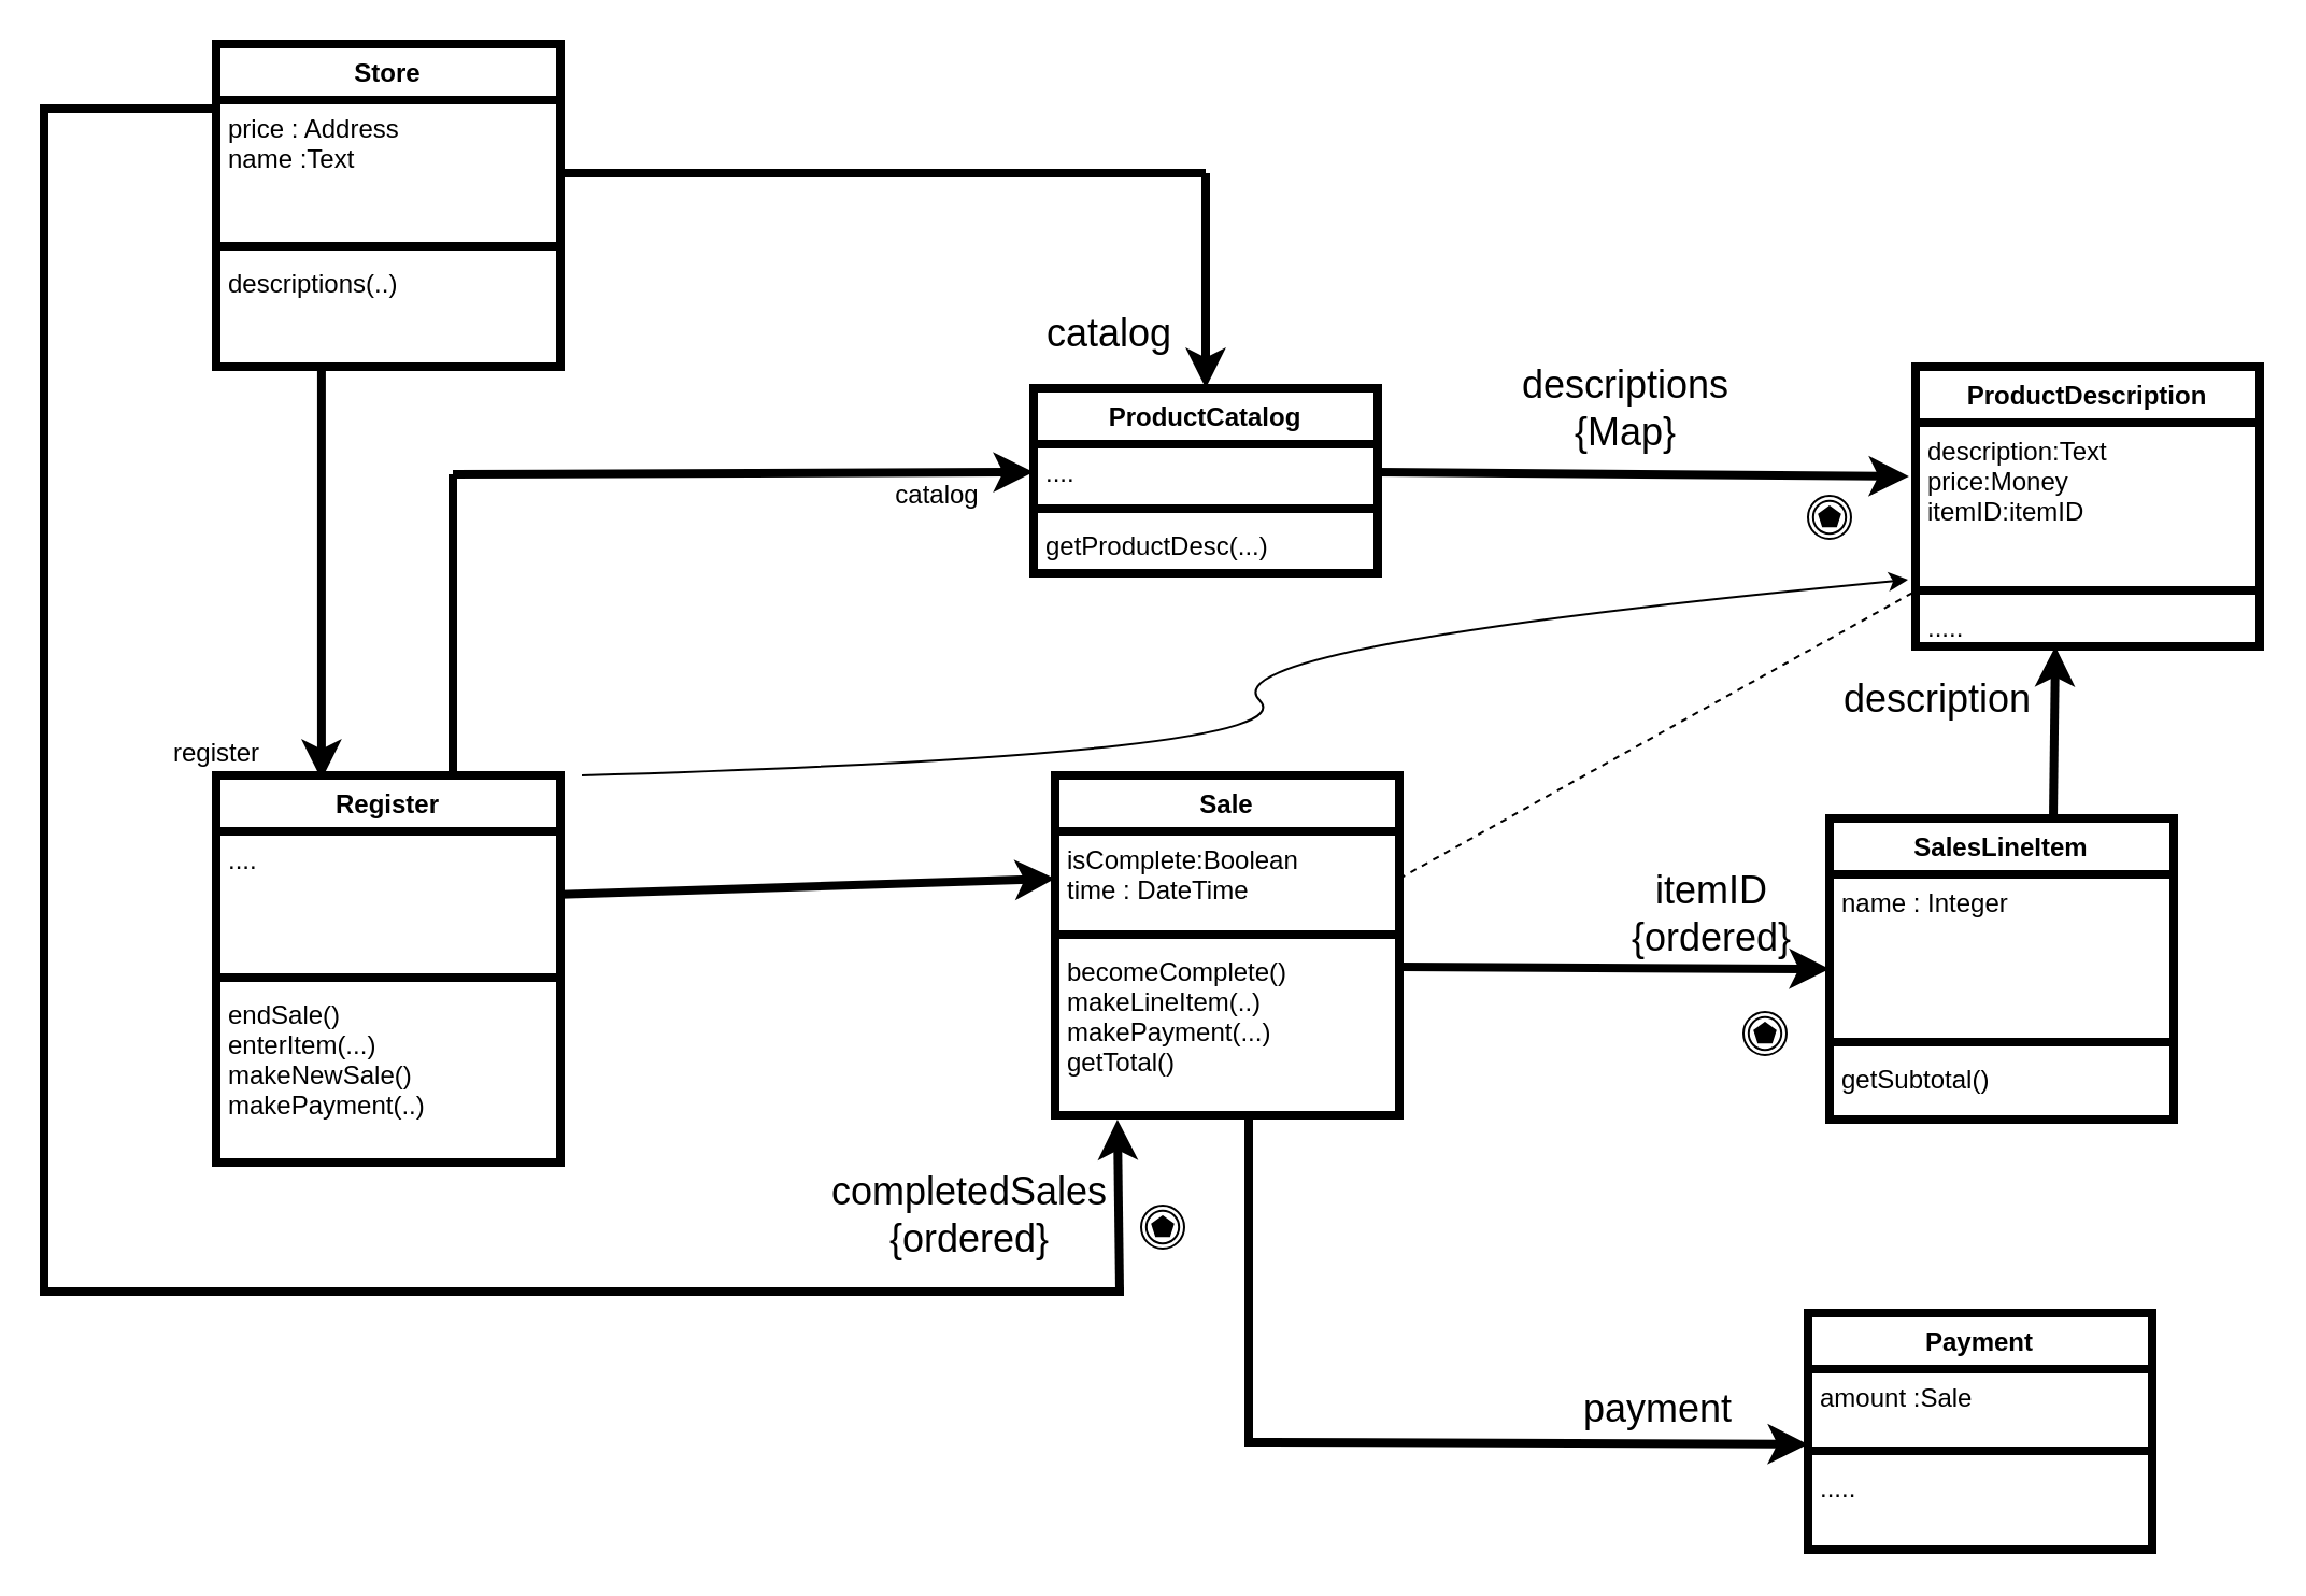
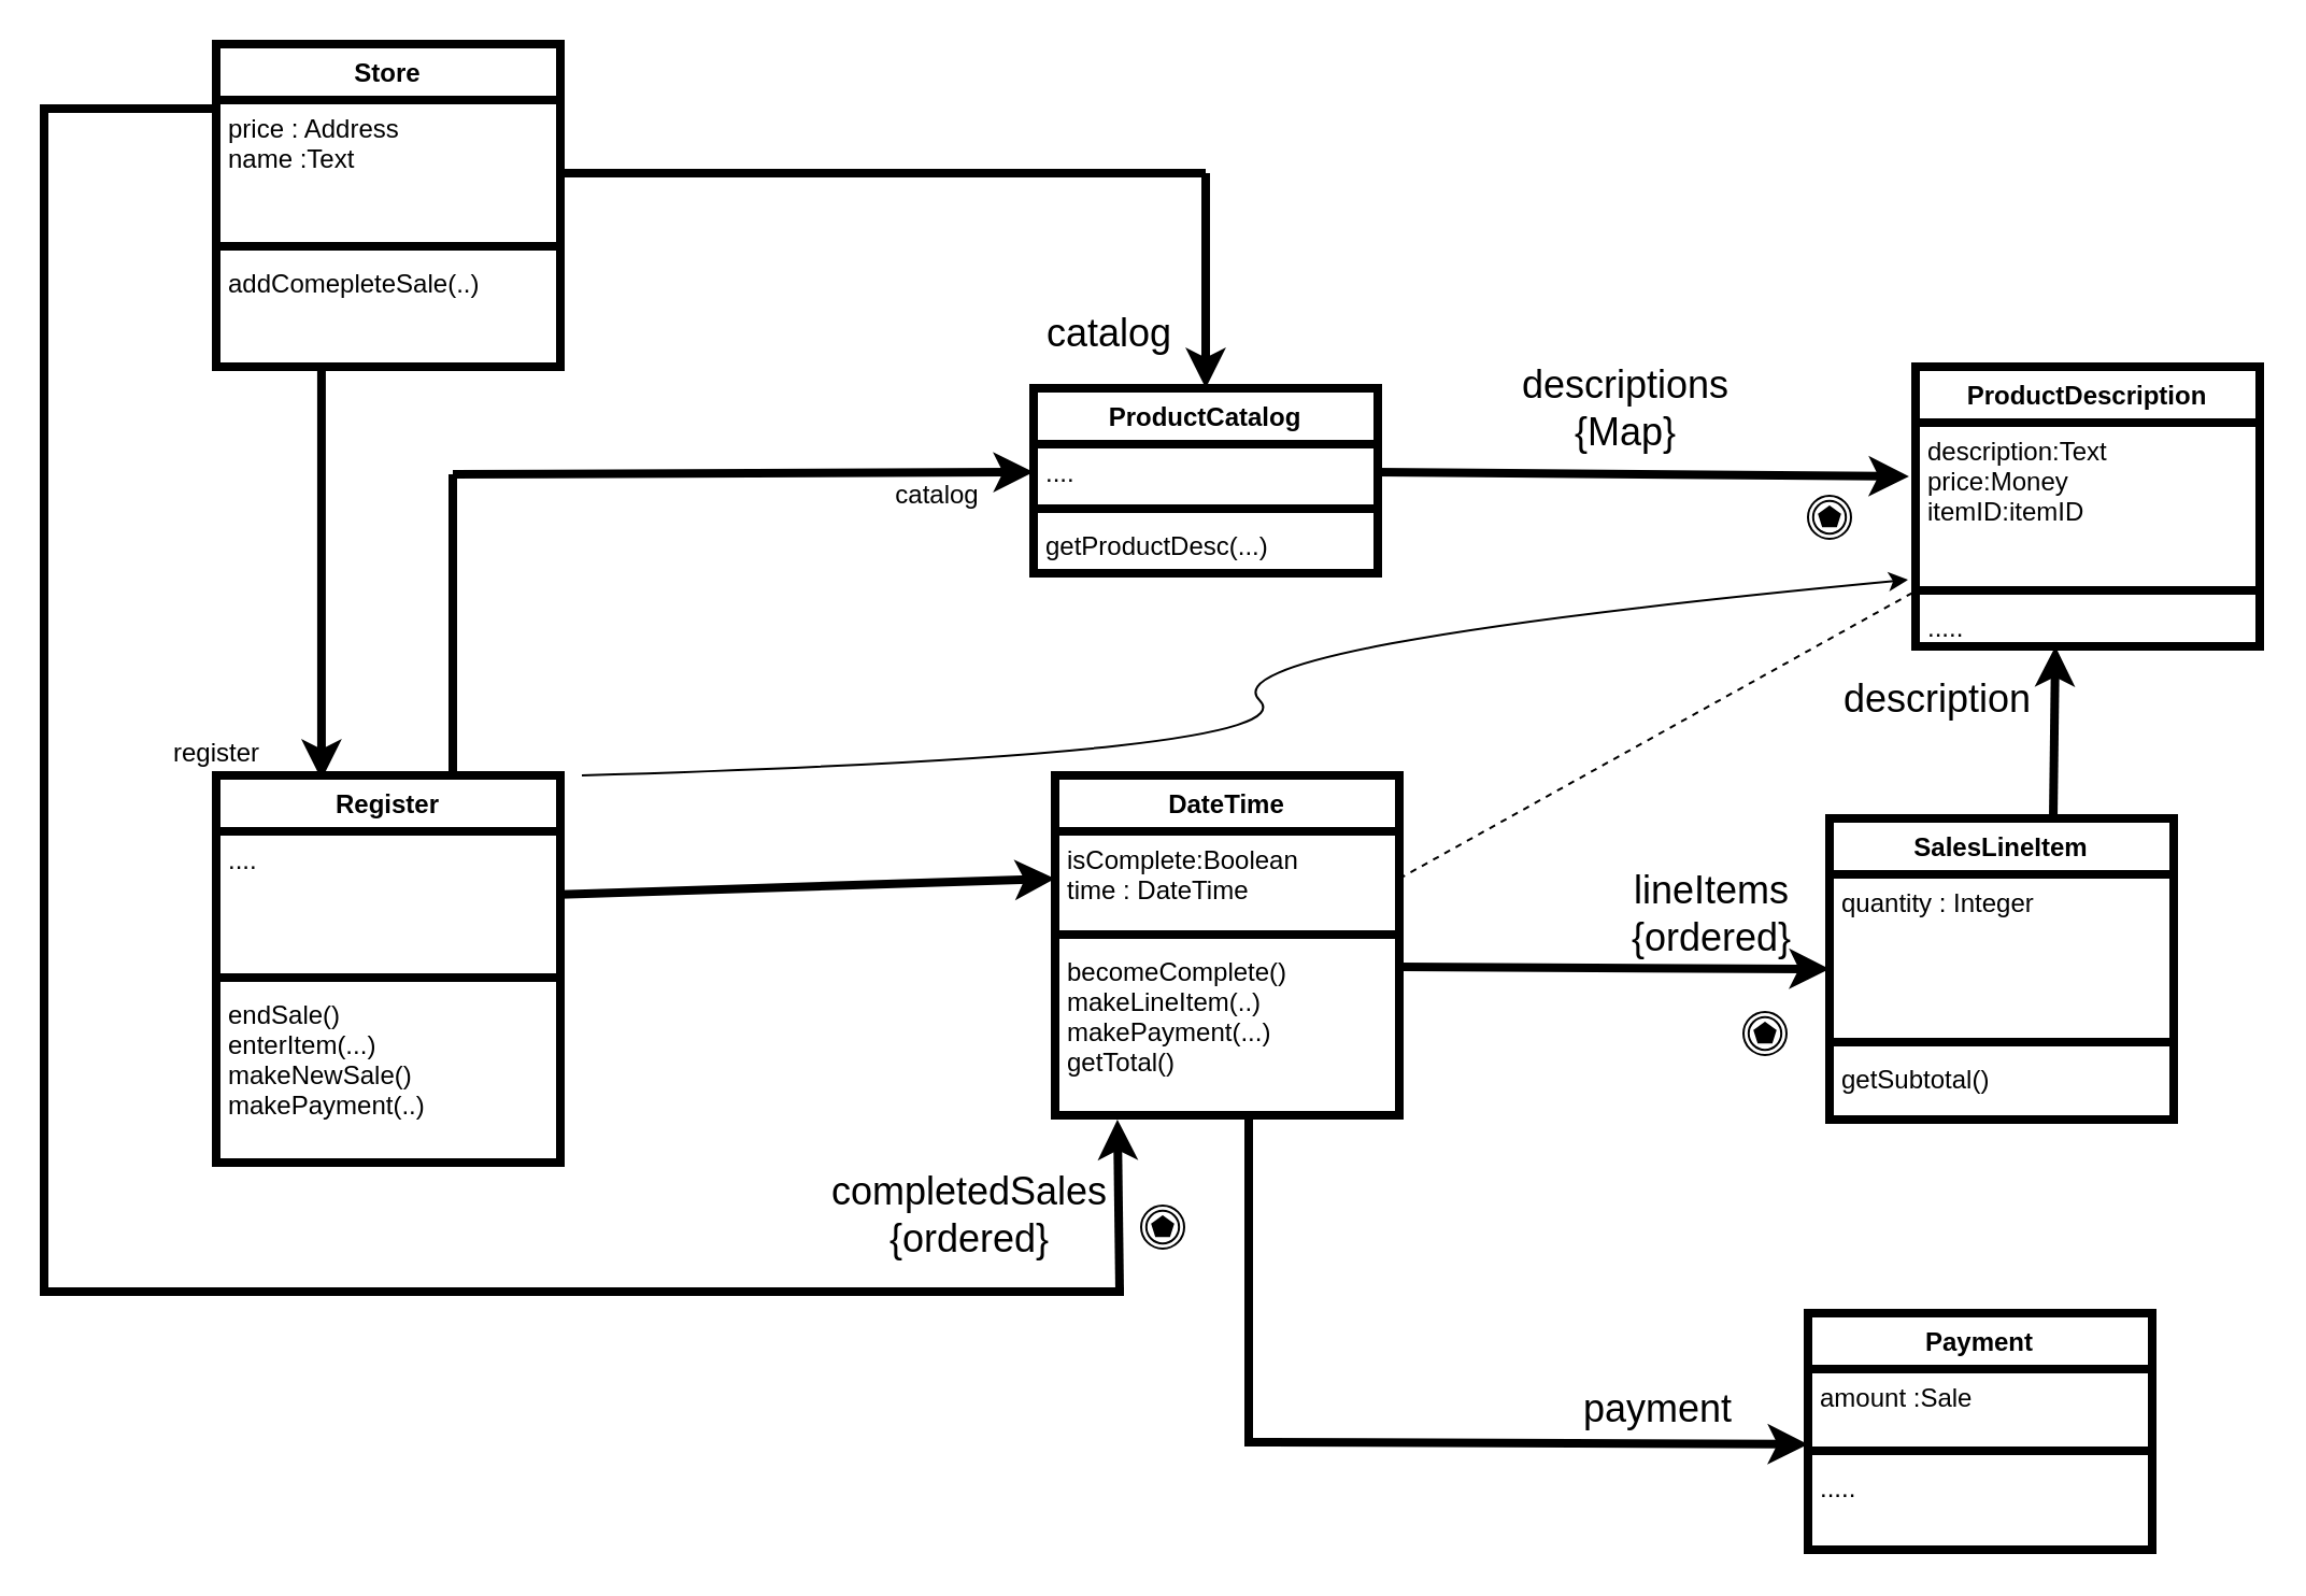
- <mxCell id="5" value="descriptions(..)" style="text;strokeColor=none;fillColor=none;align=left;verticalAlign=top;spacingLeft=4;spacingRight=4;overflow=hidden;rotatable=0;points=[[0,0.5],[1,0.5]];portConstraint=eastwest;strokeWidth=4;" parent="2" vertex="1"><mxGeometry y="98" width="160" height="52" as="geometry" /></mxCell>
+ <mxCell id="5" value="addComepleteSale(..)" style="text;strokeColor=none;fillColor=none;align=left;verticalAlign=top;spacingLeft=4;spacingRight=4;overflow=hidden;rotatable=0;points=[[0,0.5],[1,0.5]];portConstraint=eastwest;strokeWidth=4;" parent="2" vertex="1"><mxGeometry y="98" width="160" height="52" as="geometry" /></mxCell>
- <mxCell id="23" value="Sale" style="swimlane;fontStyle=1;align=center;verticalAlign=top;childLayout=stackLayout;horizontal=1;startSize=26;horizontalStack=0;resizeParent=1;resizeParentMax=0;resizeLast=0;collapsible=1;marginBottom=0;strokeWidth=4;" parent="1" vertex="1"><mxGeometry x="490" y="360" width="160" height="158" as="geometry" /></mxCell>
+ <mxCell id="23" value="DateTime" style="swimlane;fontStyle=1;align=center;verticalAlign=top;childLayout=stackLayout;horizontal=1;startSize=26;horizontalStack=0;resizeParent=1;resizeParentMax=0;resizeLast=0;collapsible=1;marginBottom=0;strokeWidth=4;" parent="1" vertex="1"><mxGeometry x="490" y="360" width="160" height="158" as="geometry" /></mxCell>
- <mxCell id="29" value="name : Integer" style="text;strokeColor=none;fillColor=none;align=left;verticalAlign=top;spacingLeft=4;spacingRight=4;overflow=hidden;rotatable=0;points=[[0,0.5],[1,0.5]];portConstraint=eastwest;strokeWidth=4;" parent="28" vertex="1"><mxGeometry y="26" width="160" height="74" as="geometry" /></mxCell>
+ <mxCell id="29" value="quantity : Integer" style="text;strokeColor=none;fillColor=none;align=left;verticalAlign=top;spacingLeft=4;spacingRight=4;overflow=hidden;rotatable=0;points=[[0,0.5],[1,0.5]];portConstraint=eastwest;strokeWidth=4;" parent="28" vertex="1"><mxGeometry y="26" width="160" height="74" as="geometry" /></mxCell>
- <mxCell id="34" value="itemID&lt;br&gt;{ordered}" style="text;html=1;align=center;verticalAlign=middle;resizable=0;points=[];autosize=1;strokeColor=none;fillColor=none;fontSize=18;strokeWidth=4;" parent="1" vertex="1"><mxGeometry x="750" y="400" width="90" height="50" as="geometry" /></mxCell>
+ <mxCell id="34" value="lineItems&lt;br&gt;{ordered}" style="text;html=1;align=center;verticalAlign=middle;resizable=0;points=[];autosize=1;strokeColor=none;fillColor=none;fontSize=18;strokeWidth=4;" parent="1" vertex="1"><mxGeometry x="750" y="400" width="90" height="50" as="geometry" /></mxCell>
